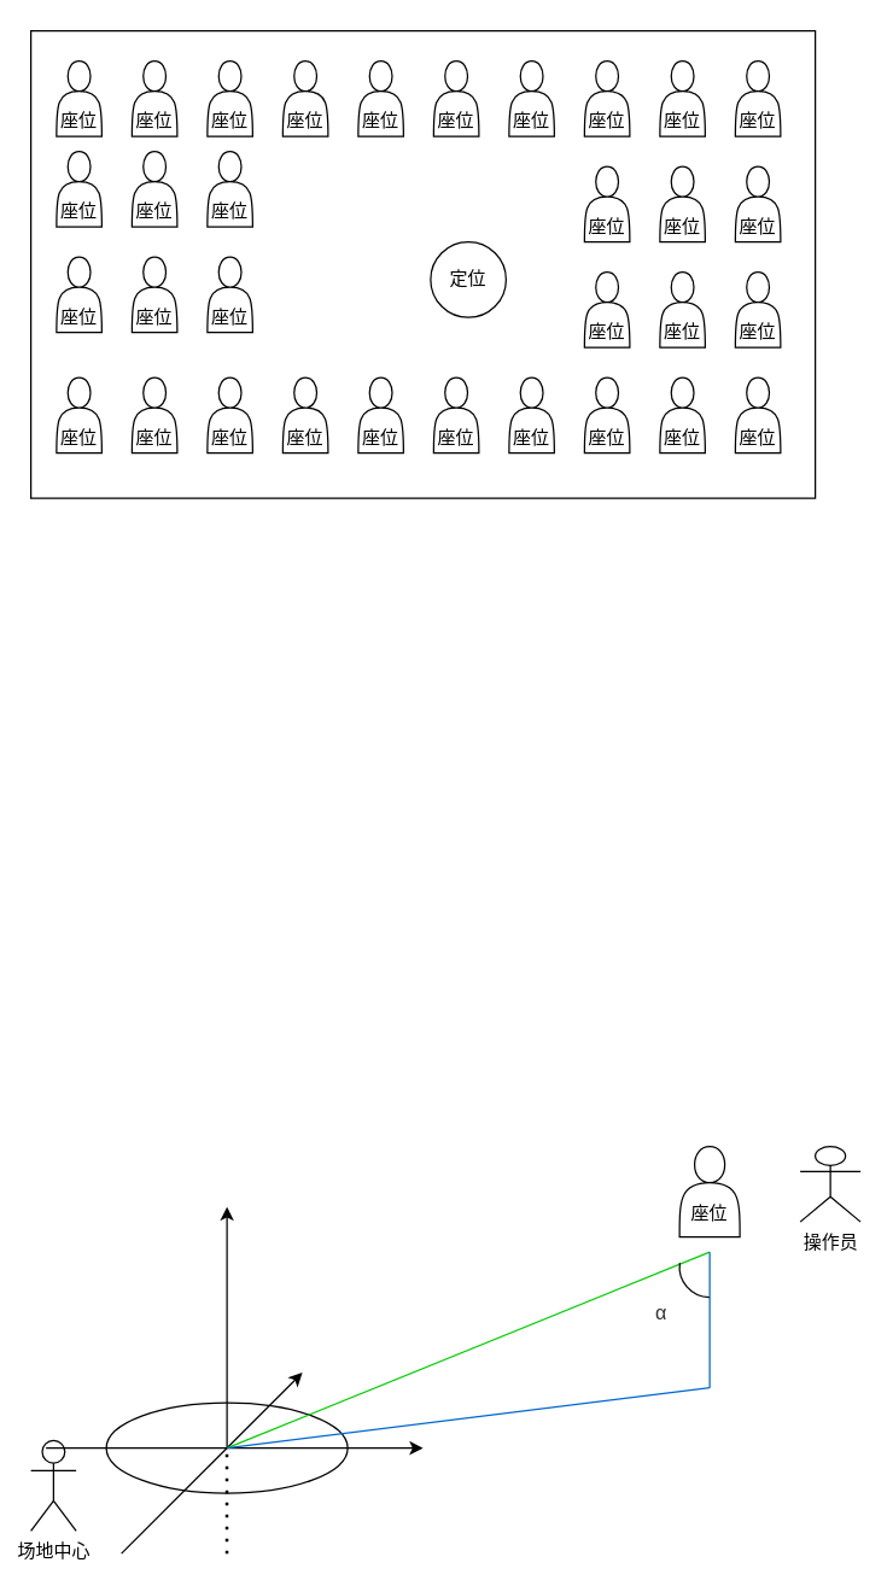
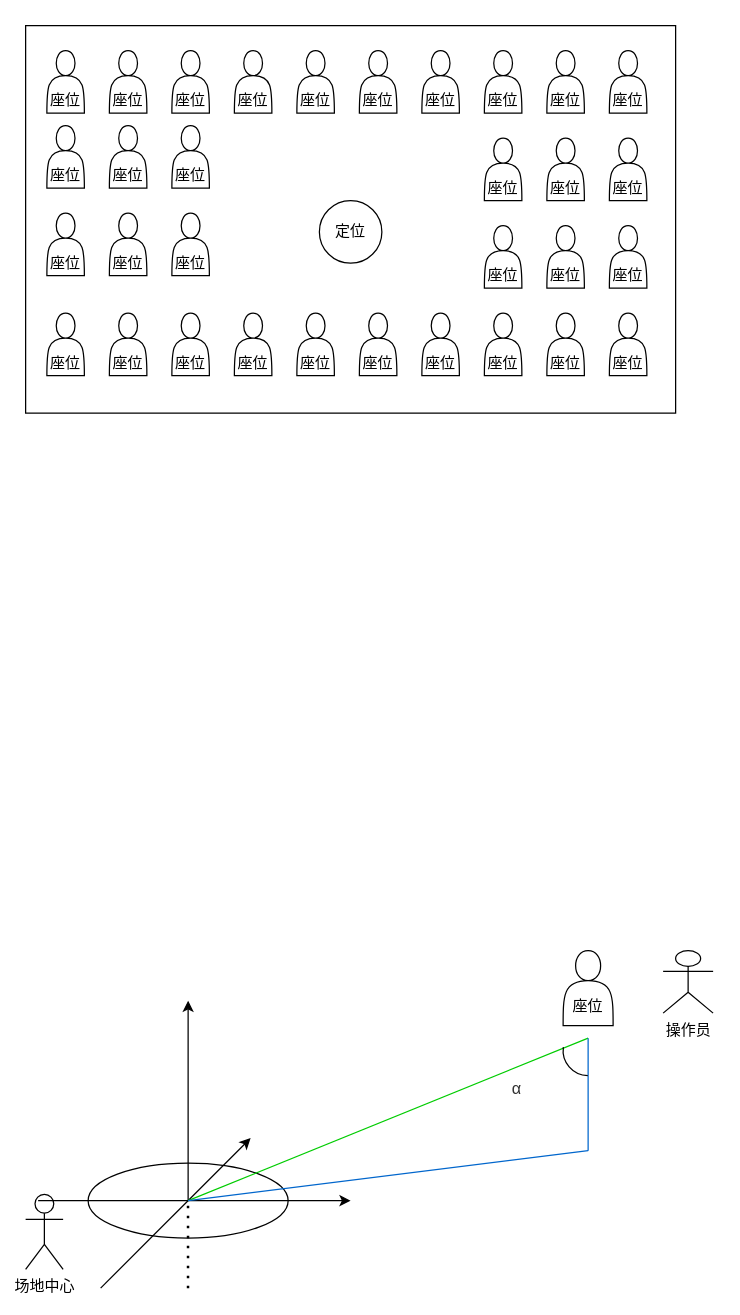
- <mxCell id="16" value="定位" style="ellipse;whiteSpace=wrap;html=1;aspect=fixed;" vertex="1" parent="1"><mxGeometry x="285" y="160" width="50" height="50" as="geometry" /></mxCell>
+ <mxCell id="16" value="定位" style="ellipse;whiteSpace=wrap;html=1;aspect=fixed;" vertex="1" parent="1"><mxGeometry x="255" y="160" width="50" height="50" as="geometry" /></mxCell>
- <mxCell id="14" value="&lt;span style=&quot;color: rgb(51 , 51 , 51) ; font-family: &amp;#34;microsoft yahei&amp;#34; , &amp;#34;arial&amp;#34; , sans-serif ; font-size: 13px ; background-color: rgb(255 , 255 , 255)&quot;&gt;α&amp;nbsp;&lt;/span&gt;" style="text;html=1;strokeColor=none;fillColor=none;align=center;verticalAlign=middle;whiteSpace=wrap;rounded=0;" vertex="1" parent="1"><mxGeometry x="420" y="860" width="40" height="20" as="geometry" /></mxCell>
+ <mxCell id="14" value="&lt;span style=&quot;color: rgb(51 , 51 , 51) ; font-family: &amp;#34;microsoft yahei&amp;#34; , &amp;#34;arial&amp;#34; , sans-serif ; font-size: 13px ; background-color: rgb(255 , 255 , 255)&quot;&gt;α&amp;nbsp;&lt;/span&gt;" style="text;html=1;strokeColor=none;fillColor=none;align=center;verticalAlign=middle;whiteSpace=wrap;rounded=0;" vertex="1" parent="1"><mxGeometry x="395" y="860" width="40" height="20" as="geometry" /></mxCell>
